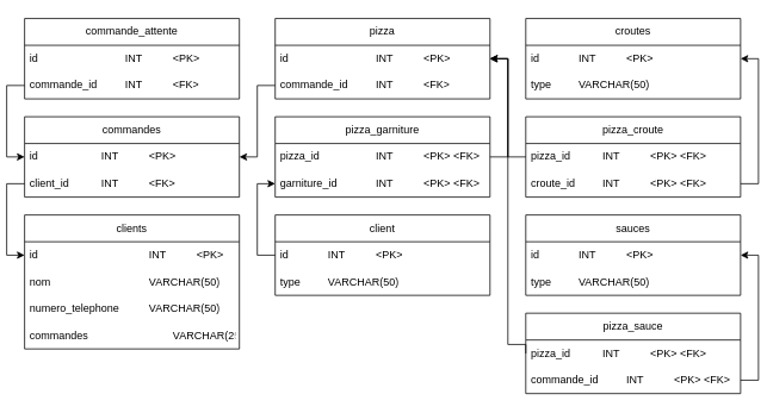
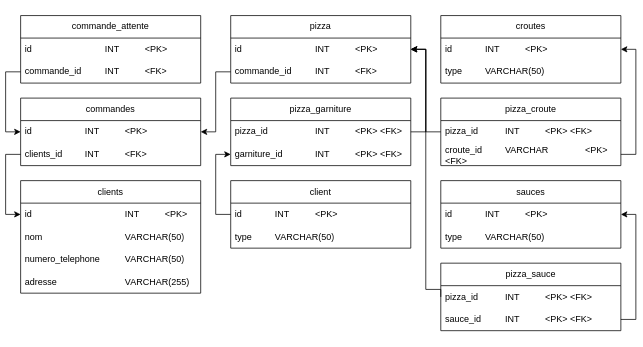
- <mxCell id="9" value="client_id&lt;span style=&quot;white-space: pre;&quot;&gt;&#09;&lt;/span&gt;&lt;span style=&quot;white-space: pre;&quot;&gt;&#09;&lt;/span&gt;INT&lt;span style=&quot;white-space: pre;&quot;&gt;&#09;&lt;/span&gt;&lt;span style=&quot;white-space: pre;&quot;&gt;&#09;&lt;/span&gt;&amp;lt;FK&amp;gt;" style="text;strokeColor=none;fillColor=none;align=left;verticalAlign=middle;spacingLeft=4;spacingRight=4;overflow=hidden;points=[[0,0.5],[1,0.5]];portConstraint=eastwest;rotatable=0;whiteSpace=wrap;html=1;" parent="7" vertex="1"><mxGeometry y="60" width="240" height="30" as="geometry" /></mxCell>
+ <mxCell id="9" value="clients_id&lt;span style=&quot;white-space: pre;&quot;&gt;&#09;&lt;/span&gt;&lt;span style=&quot;white-space: pre;&quot;&gt;&#09;&lt;/span&gt;INT&lt;span style=&quot;white-space: pre;&quot;&gt;&#09;&lt;/span&gt;&lt;span style=&quot;white-space: pre;&quot;&gt;&#09;&lt;/span&gt;&amp;lt;FK&amp;gt;" style="text;strokeColor=none;fillColor=none;align=left;verticalAlign=middle;spacingLeft=4;spacingRight=4;overflow=hidden;points=[[0,0.5],[1,0.5]];portConstraint=eastwest;rotatable=0;whiteSpace=wrap;html=1;" parent="7" vertex="1"><mxGeometry y="60" width="240" height="30" as="geometry" /></mxCell>
- <mxCell id="22" value="croute_id&lt;span style=&quot;white-space: pre;&quot;&gt;&#09;&lt;/span&gt;&lt;span style=&quot;white-space: pre;&quot;&gt;&#09;&lt;/span&gt;INT&amp;nbsp;&lt;span style=&quot;white-space: pre;&quot;&gt;&#09;&lt;/span&gt;&lt;span style=&quot;white-space: pre;&quot;&gt;&#09;&lt;/span&gt;&amp;lt;PK&amp;gt; &amp;lt;FK&amp;gt;" style="text;strokeColor=none;fillColor=none;align=left;verticalAlign=middle;spacingLeft=4;spacingRight=4;overflow=hidden;points=[[0,0.5],[1,0.5]];portConstraint=eastwest;rotatable=0;whiteSpace=wrap;html=1;" parent="20" vertex="1"><mxGeometry y="60" width="240" height="30" as="geometry" /></mxCell>
+ <mxCell id="22" value="croute_id&lt;span style=&quot;white-space: pre;&quot;&gt;&#09;&lt;/span&gt;&lt;span style=&quot;white-space: pre;&quot;&gt;&#09;&lt;/span&gt;VARCHAR&amp;nbsp;&lt;span style=&quot;white-space: pre;&quot;&gt;&#09;&lt;/span&gt;&lt;span style=&quot;white-space: pre;&quot;&gt;&#09;&lt;/span&gt;&amp;lt;PK&amp;gt; &amp;lt;FK&amp;gt;" style="text;strokeColor=none;fillColor=none;align=left;verticalAlign=middle;spacingLeft=4;spacingRight=4;overflow=hidden;points=[[0,0.5],[1,0.5]];portConstraint=eastwest;rotatable=0;whiteSpace=wrap;html=1;" parent="20" vertex="1"><mxGeometry y="60" width="240" height="30" as="geometry" /></mxCell>
- <mxCell id="6" value="commandes&lt;span style=&quot;white-space: pre;&quot;&gt;&#09;&lt;/span&gt;&lt;span style=&quot;white-space: pre;&quot;&gt;&#09;&lt;/span&gt;&lt;span style=&quot;white-space: pre;&quot;&gt;&#09;&lt;/span&gt;&lt;span style=&quot;white-space: pre;&quot;&gt;&#09;&lt;/span&gt;VARCHAR(255)" style="text;strokeColor=none;fillColor=none;align=left;verticalAlign=middle;spacingLeft=4;spacingRight=4;overflow=hidden;points=[[0,0.5],[1,0.5]];portConstraint=eastwest;rotatable=0;whiteSpace=wrap;html=1;" parent="2" vertex="1"><mxGeometry y="120" width="240" height="30" as="geometry" /></mxCell>
+ <mxCell id="6" value="adresse&lt;span style=&quot;white-space: pre;&quot;&gt;&#09;&lt;/span&gt;&lt;span style=&quot;white-space: pre;&quot;&gt;&#09;&lt;/span&gt;&lt;span style=&quot;white-space: pre;&quot;&gt;&#09;&lt;/span&gt;&lt;span style=&quot;white-space: pre;&quot;&gt;&#09;&lt;/span&gt;VARCHAR(255)" style="text;strokeColor=none;fillColor=none;align=left;verticalAlign=middle;spacingLeft=4;spacingRight=4;overflow=hidden;points=[[0,0.5],[1,0.5]];portConstraint=eastwest;rotatable=0;whiteSpace=wrap;html=1;" parent="2" vertex="1"><mxGeometry y="120" width="240" height="30" as="geometry" /></mxCell>
- <mxCell id="30" value="commande_id&lt;span style=&quot;white-space: pre;&quot;&gt;&#09;&lt;/span&gt;&lt;span style=&quot;white-space: pre;&quot;&gt;&#09;&lt;/span&gt;INT&lt;span style=&quot;white-space: pre;&quot;&gt;&#09;&lt;/span&gt;&lt;span style=&quot;white-space: pre;&quot;&gt;&#09;&lt;/span&gt;&amp;lt;PK&amp;gt; &amp;lt;FK&amp;gt;" style="text;strokeColor=none;fillColor=none;align=left;verticalAlign=middle;spacingLeft=4;spacingRight=4;overflow=hidden;points=[[0,0.5],[1,0.5]];portConstraint=eastwest;rotatable=0;whiteSpace=wrap;html=1;" parent="28" vertex="1"><mxGeometry y="60" width="240" height="30" as="geometry" /></mxCell>
+ <mxCell id="30" value="sauce_id&lt;span style=&quot;white-space: pre;&quot;&gt;&#09;&lt;/span&gt;&lt;span style=&quot;white-space: pre;&quot;&gt;&#09;&lt;/span&gt;INT&lt;span style=&quot;white-space: pre;&quot;&gt;&#09;&lt;/span&gt;&lt;span style=&quot;white-space: pre;&quot;&gt;&#09;&lt;/span&gt;&amp;lt;PK&amp;gt; &amp;lt;FK&amp;gt;" style="text;strokeColor=none;fillColor=none;align=left;verticalAlign=middle;spacingLeft=4;spacingRight=4;overflow=hidden;points=[[0,0.5],[1,0.5]];portConstraint=eastwest;rotatable=0;whiteSpace=wrap;html=1;" parent="28" vertex="1"><mxGeometry y="60" width="240" height="30" as="geometry" /></mxCell>
